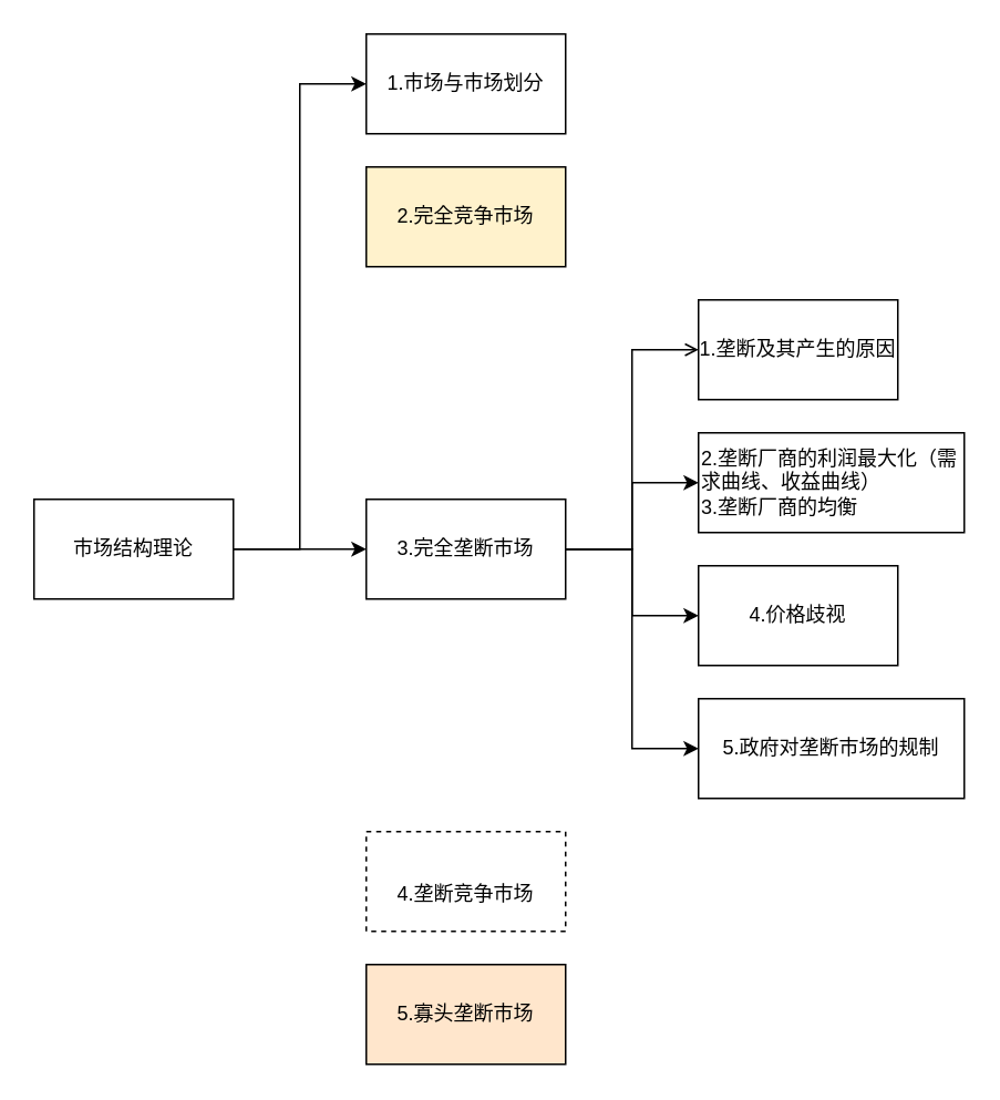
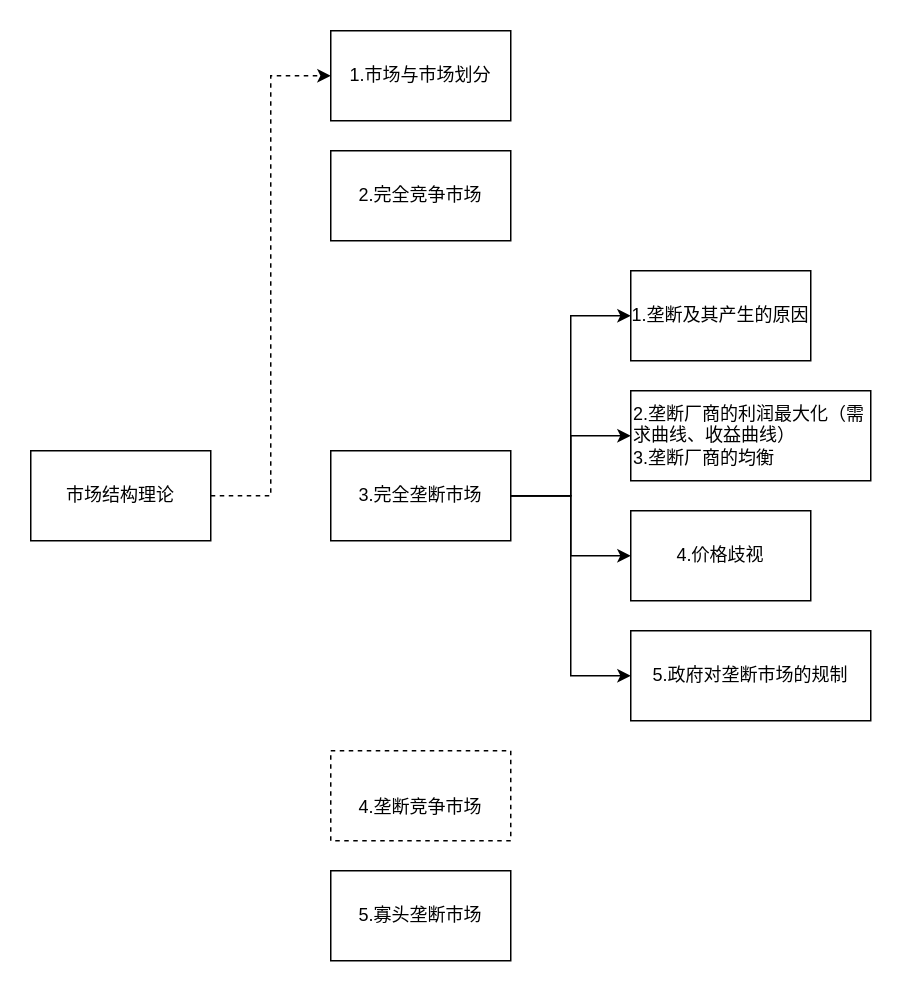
- <mxCell id="13" value="2.完全竞争市场" style="rounded=0;whiteSpace=wrap;html=1;fillColor=#fff2cc;" parent="1" vertex="1"><mxGeometry x="220" y="100" width="120" height="60" as="geometry" /></mxCell>
+ <mxCell id="13" value="2.完全竞争市场" style="rounded=0;whiteSpace=wrap;html=1;" parent="1" vertex="1"><mxGeometry x="220" y="100" width="120" height="60" as="geometry" /></mxCell>
- <mxCell id="2" value="" style="edgeStyle=orthogonalEdgeStyle;rounded=0;orthogonalLoop=1;jettySize=auto;html=1;entryX=0;entryY=0.5;entryDx=0;entryDy=0;" parent="1" source="4" target="5" edge="1"><mxGeometry relative="1" as="geometry" /></mxCell>
+ <mxCell id="2" value="" style="edgeStyle=orthogonalEdgeStyle;rounded=0;orthogonalLoop=1;jettySize=auto;html=1;entryX=0;entryY=0.5;entryDx=0;entryDy=0;dashed=1;" parent="1" source="4" target="5" edge="1"><mxGeometry relative="1" as="geometry" /></mxCell>
- <mxCell id="7" style="edgeStyle=orthogonalEdgeStyle;rounded=0;orthogonalLoop=1;jettySize=auto;html=1;entryX=0;entryY=0.5;entryDx=0;entryDy=0;endArrow=open;" parent="1" source="11" target="14" edge="1"><mxGeometry relative="1" as="geometry" /></mxCell>
+ <mxCell id="7" style="edgeStyle=orthogonalEdgeStyle;rounded=0;orthogonalLoop=1;jettySize=auto;html=1;entryX=0;entryY=0.5;entryDx=0;entryDy=0;" parent="1" source="11" target="14" edge="1"><mxGeometry relative="1" as="geometry" /></mxCell>
- <mxCell id="3" style="edgeStyle=orthogonalEdgeStyle;rounded=0;orthogonalLoop=1;jettySize=auto;html=1;entryX=0;entryY=0.5;entryDx=0;entryDy=0;" parent="1" source="4" target="11" edge="1"><mxGeometry relative="1" as="geometry" /></mxCell>
- <mxCell id="6" value="5.寡头垄断市场" style="rounded=0;whiteSpace=wrap;html=1;fillColor=#ffe6cc;" parent="1" vertex="1"><mxGeometry x="220" y="580" width="120" height="60" as="geometry" /></mxCell>
+ <mxCell id="6" value="5.寡头垄断市场" style="rounded=0;whiteSpace=wrap;html=1;" parent="1" vertex="1"><mxGeometry x="220" y="580" width="120" height="60" as="geometry" /></mxCell>
